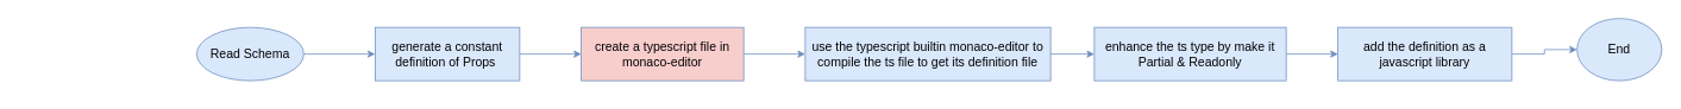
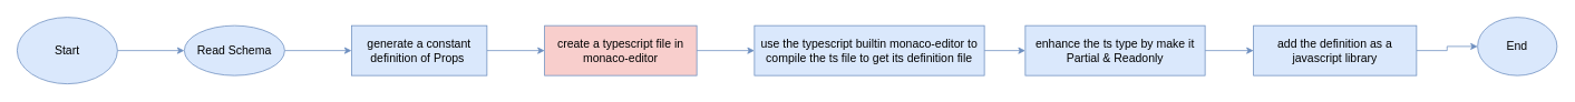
+ <mxCell id="3" value="Start" style="ellipse;whiteSpace=wrap;html=1;fontSize=14;fillColor=#dae8fc;strokeColor=#6c8ebf;" vertex="1" parent="1"><mxGeometry x="20" y="20" width="120" height="80" as="geometry" /></mxCell>
+ <mxCell id="2" value="" style="edgeStyle=orthogonalEdgeStyle;rounded=0;orthogonalLoop=1;jettySize=auto;html=1;fontSize=14;fillColor=#dae8fc;strokeColor=#6c8ebf;" edge="1" parent="1" source="3" target="5"><mxGeometry relative="1" as="geometry" /></mxCell>
